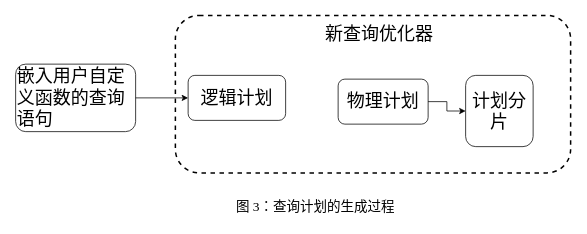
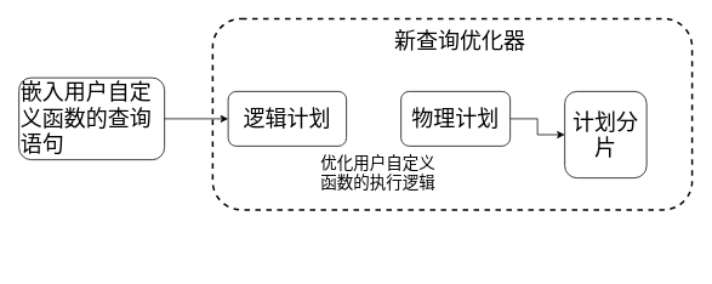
- <mxCell id="5" value="物理计划" style="rounded=1;whiteSpace=wrap;html=1;fillColor=none;fontFamily=阿里巴巴普惠体;fontSize=24;" parent="1" vertex="1"><mxGeometry x="450" y="105" width="120" height="60" as="geometry" /></mxCell>
+ <mxCell id="5" value="物理计划" style="rounded=1;whiteSpace=wrap;html=1;fillColor=none;fontFamily=阿里巴巴普惠体;fontSize=24;" parent="1" vertex="1"><mxGeometry x="440" y="100" width="120" height="60" as="geometry" /></mxCell>
+ <mxCell id="10" value="&lt;font face=&quot;阿里巴巴普惠体&quot; style=&quot;font-size: 18px;&quot;&gt;优化用户自定义函数的执行逻辑&lt;/font&gt;" style="text;html=1;align=left;verticalAlign=middle;whiteSpace=wrap;rounded=0;" parent="1" vertex="1"><mxGeometry x="350" y="175" width="130" height="30" as="geometry" /></mxCell>
- <mxCell id="11" value="&lt;font style=&quot;font-size: 18px;&quot; face=&quot;阿里巴巴普惠体&quot;&gt;图 3：查询计划的生成过程&lt;/font&gt;" style="text;html=1;align=center;verticalAlign=middle;whiteSpace=wrap;rounded=0;" parent="1" vertex="1"><mxGeometry x="280" y="260" width="280" height="30" as="geometry" /></mxCell>
